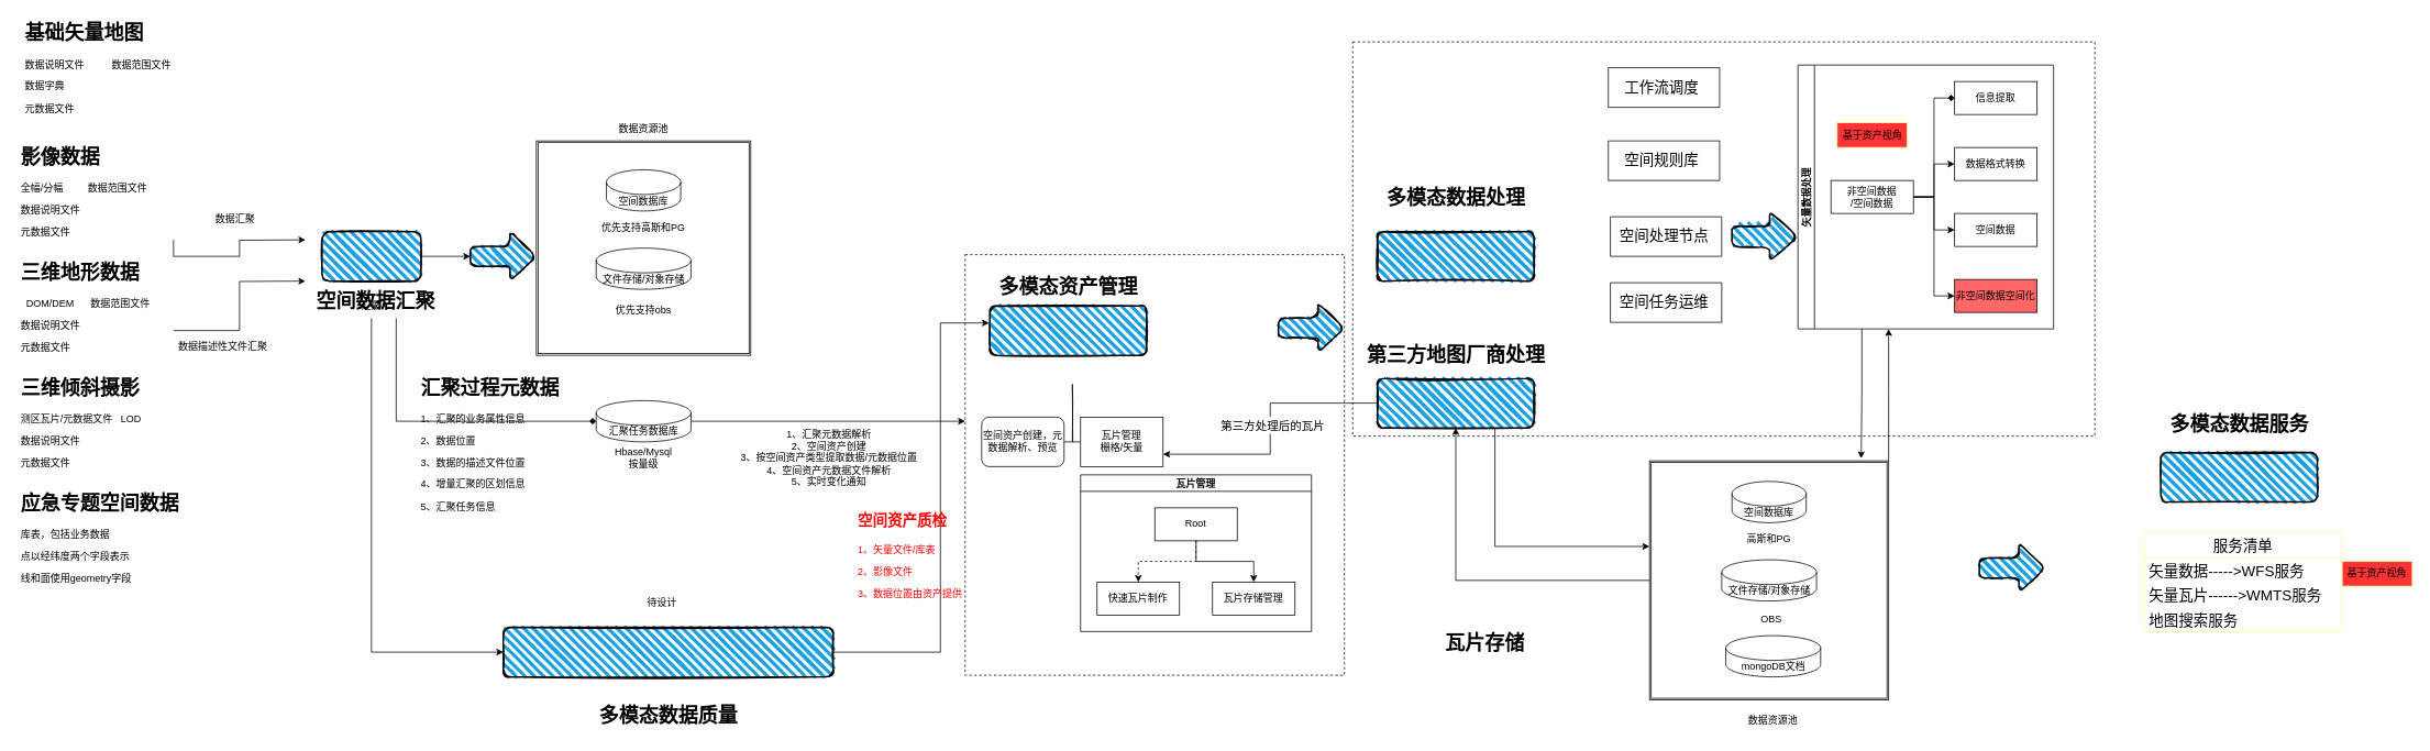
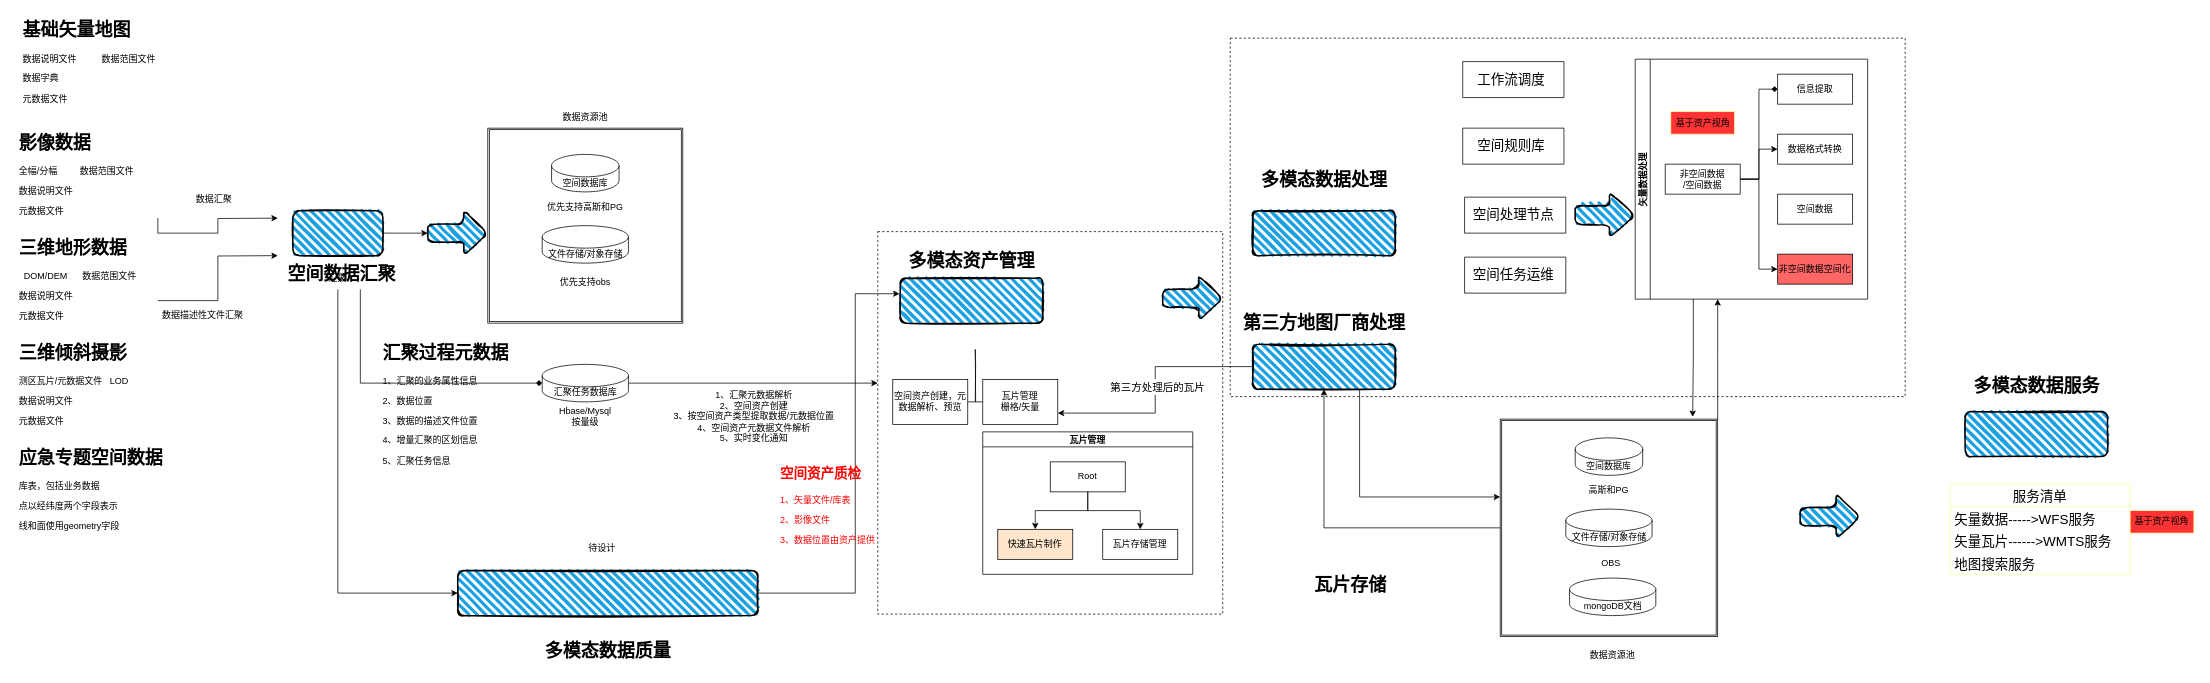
- <mxCell id="38" value="" style="edgeStyle=elbowEdgeStyle;elbow=horizontal;html=1;rounded=0;" edge="1" parent="30" source="31" target="39"><mxGeometry relative="1" as="geometry"><mxPoint x="2050" y="2382" as="sourcePoint" /></mxGeometry></mxCell>
- <mxCell id="50" value="空间资产创建，元数据解析、预览" style="whiteSpace=wrap;html=1;align=center;verticalAlign=middle;treeFolding=1;treeMoving=1;rounded=1;" vertex="1" parent="1"><mxGeometry x="1190" y="505" width="100" height="60" as="geometry" /></mxCell>
+ <mxCell id="50" value="空间资产创建，元数据解析、预览" style="whiteSpace=wrap;html=1;align=center;verticalAlign=middle;treeFolding=1;treeMoving=1;" vertex="1" parent="1"><mxGeometry x="1190" y="505" width="100" height="60" as="geometry" /></mxCell>
- <mxCell id="56" value="" style="edgeStyle=elbowEdgeStyle;elbow=vertical;html=1;rounded=0;dashed=1;" edge="1" parent="53" source="54" target="55"><mxGeometry relative="1" as="geometry" /></mxCell>
+ <mxCell id="56" value="" style="edgeStyle=elbowEdgeStyle;elbow=vertical;html=1;rounded=0;" edge="1" parent="53" source="54" target="55"><mxGeometry relative="1" as="geometry" /></mxCell>
- <mxCell id="55" value="快速瓦片制作" style="whiteSpace=wrap;html=1;" vertex="1" parent="53"><mxGeometry x="20" y="130" width="100" height="40" as="geometry" /></mxCell>
+ <mxCell id="55" value="快速瓦片制作" style="whiteSpace=wrap;html=1;fillColor=#ffe6cc;" vertex="1" parent="53"><mxGeometry x="20" y="130" width="100" height="40" as="geometry" /></mxCell>
